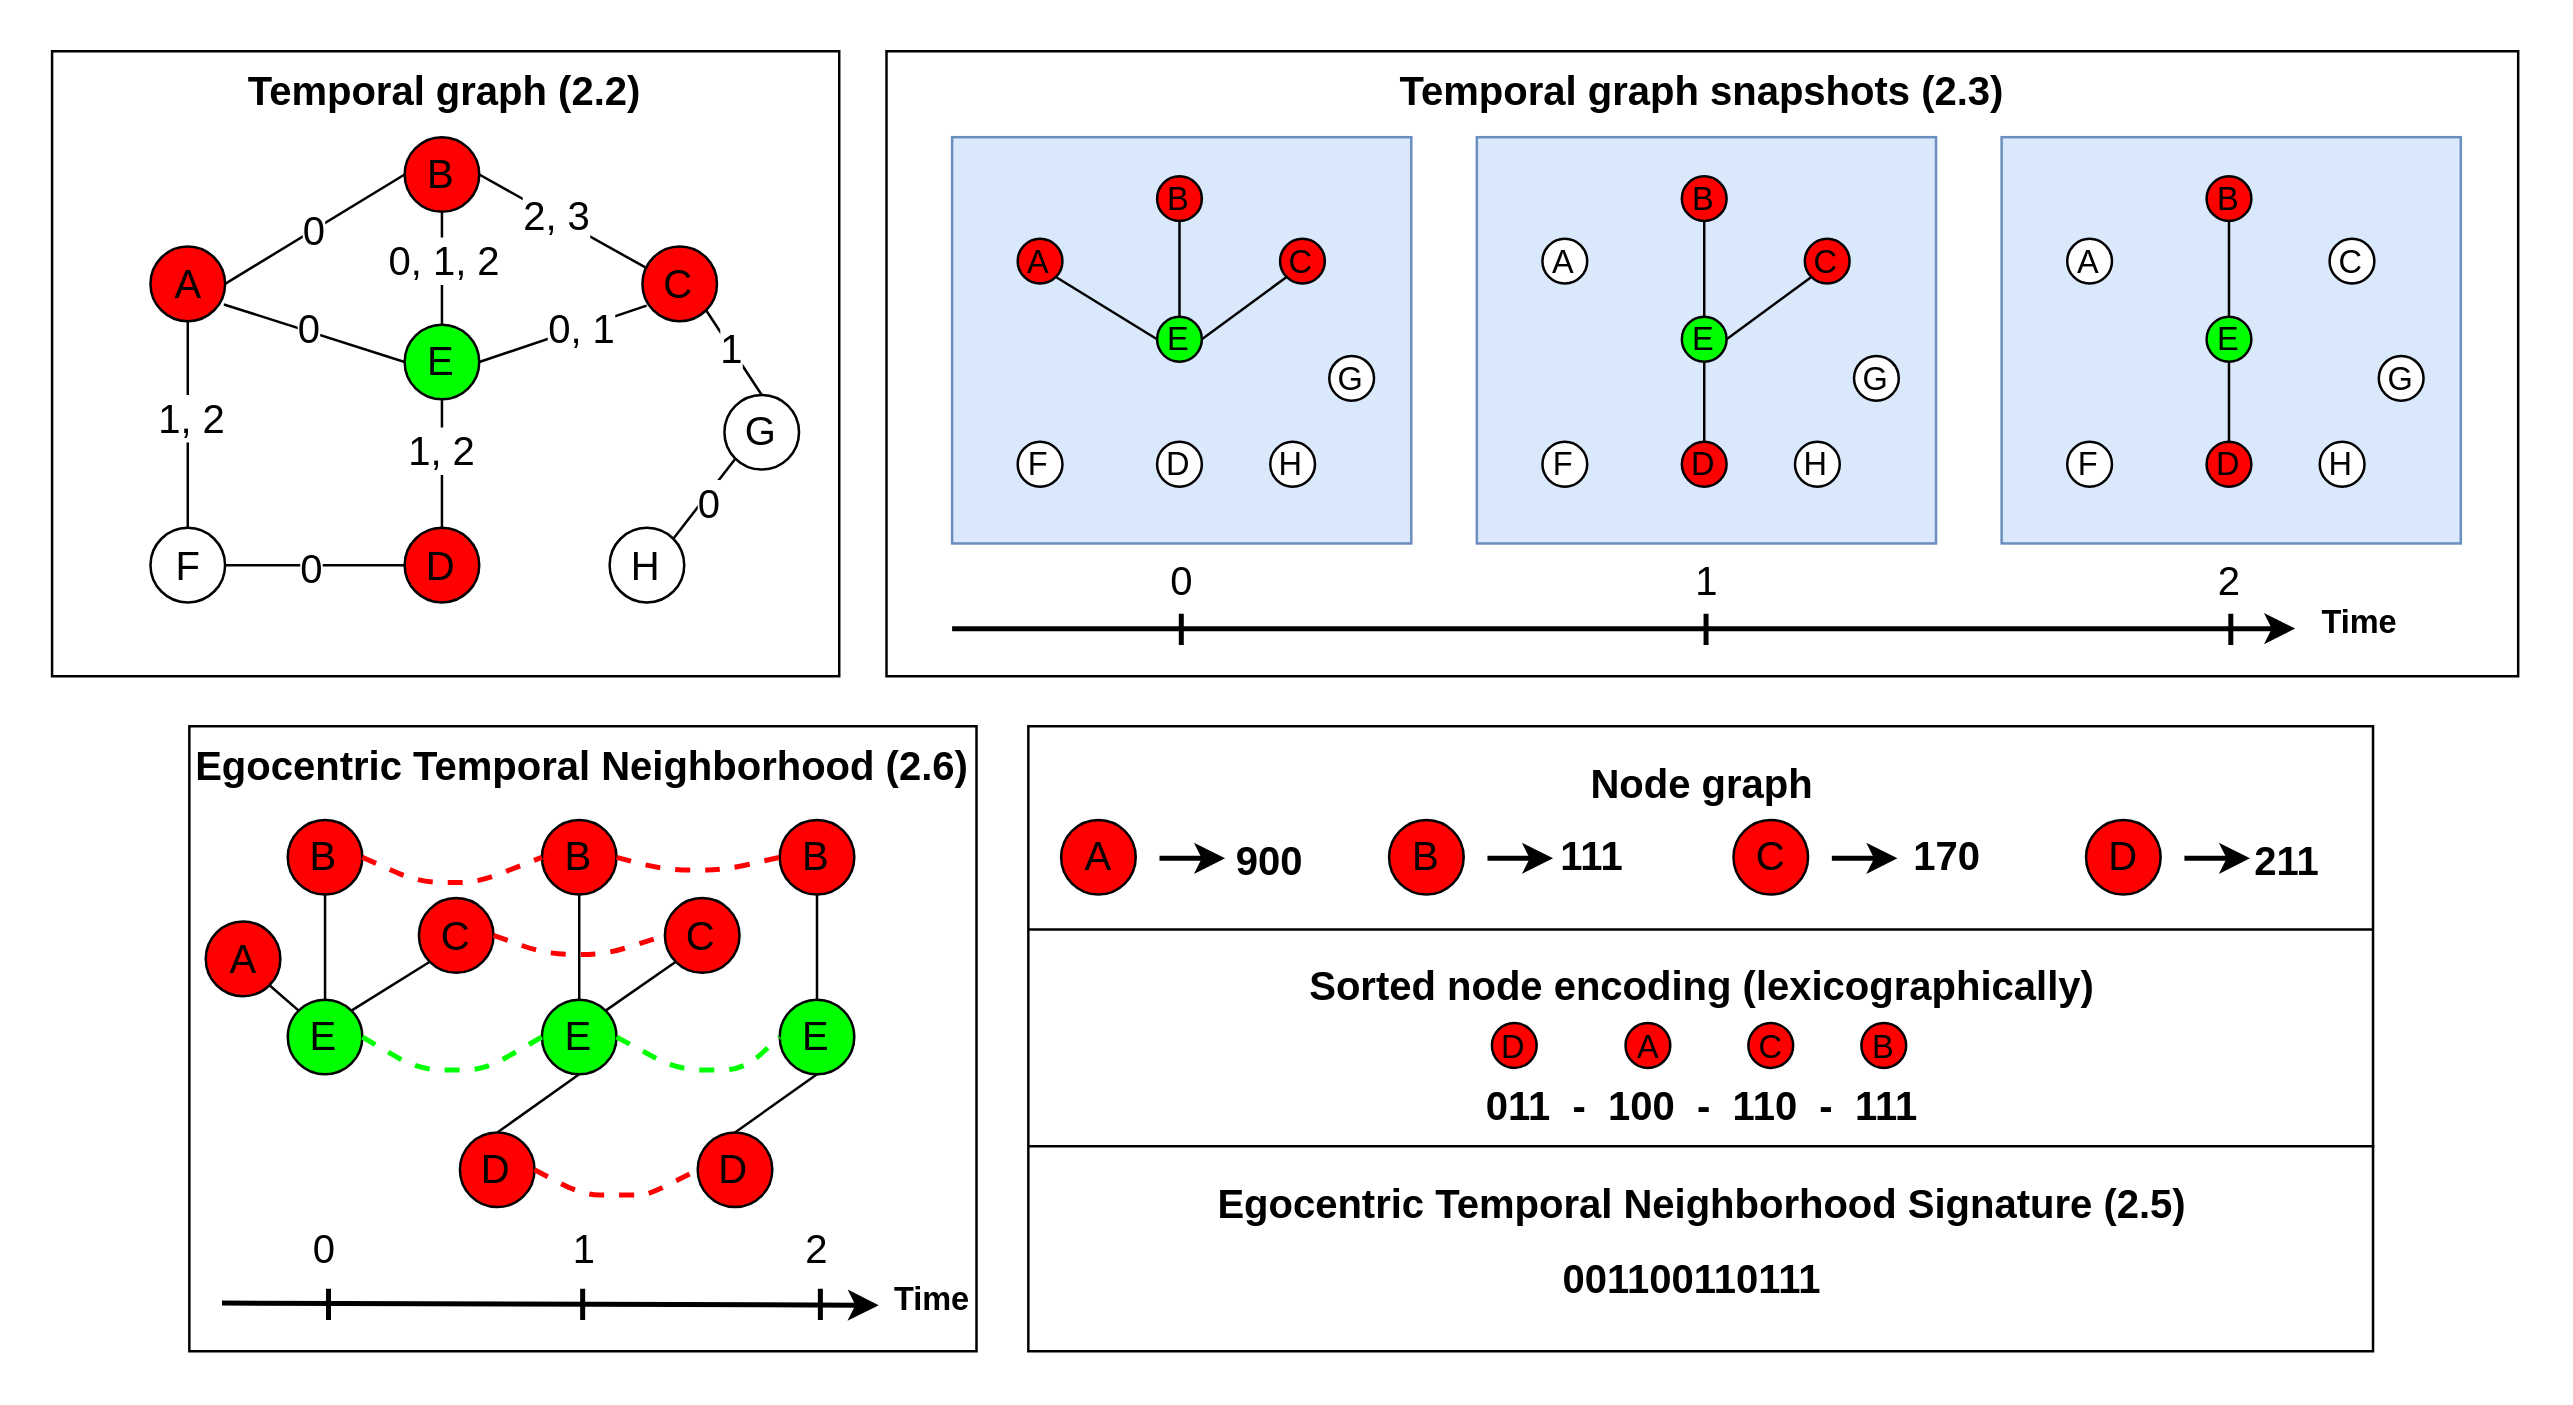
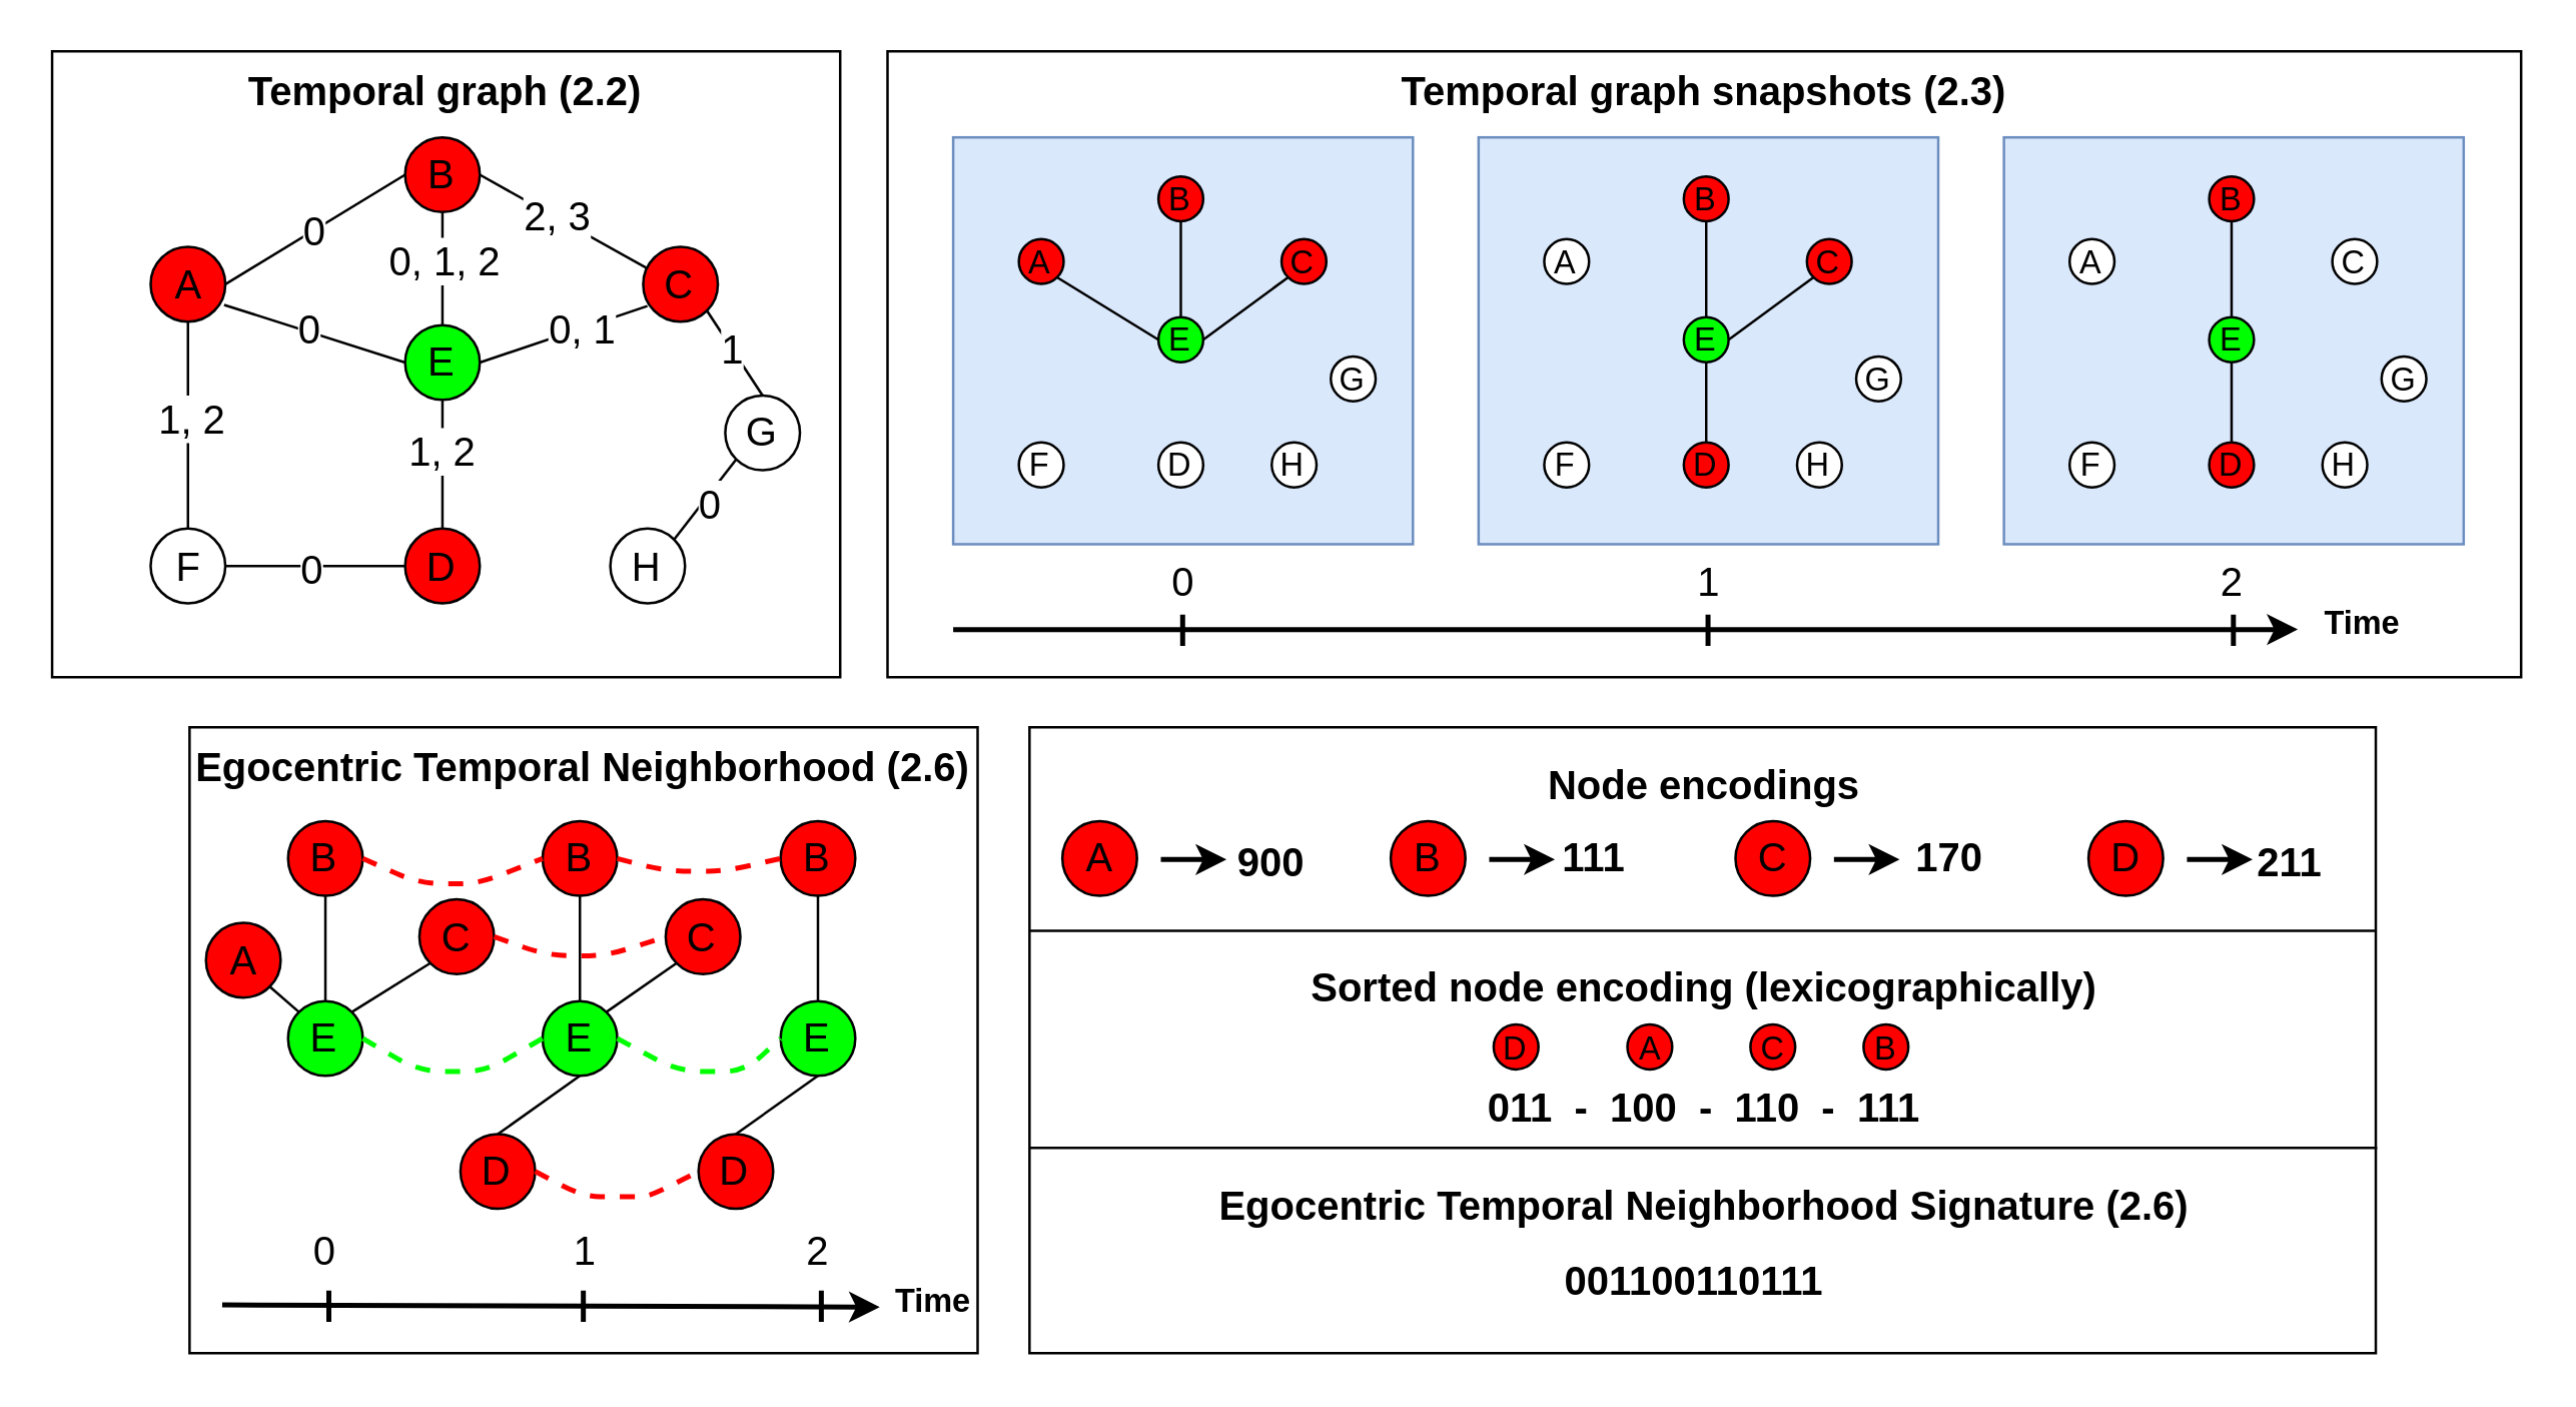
- <mxCell id="111" value="&lt;font style=&quot;font-size: 16px;&quot;&gt;&lt;b&gt;Node graph&lt;/b&gt;&lt;/font&gt;" style="text;html=1;align=center;verticalAlign=middle;resizable=0;points=[];autosize=1;strokeColor=none;fillColor=none;fontSize=13;" vertex="1" parent="1"><mxGeometry x="604.663" y="297.5" width="150" height="30" as="geometry" /></mxCell>
+ <mxCell id="111" value="&lt;font style=&quot;font-size: 16px;&quot;&gt;&lt;b&gt;Node encodings&lt;/b&gt;&lt;/font&gt;" style="text;html=1;align=center;verticalAlign=middle;resizable=0;points=[];autosize=1;strokeColor=none;fillColor=none;fontSize=13;" vertex="1" parent="1"><mxGeometry x="604.663" y="297.5" width="150" height="30" as="geometry" /></mxCell>
- <mxCell id="112" value="&lt;font style=&quot;font-size: 16px;&quot;&gt;&lt;b&gt;Egocentric Temporal Neighborhood Signature (2.5)&lt;/b&gt;&lt;/font&gt;" style="text;html=1;align=center;verticalAlign=middle;resizable=0;points=[];autosize=1;strokeColor=none;fillColor=none;fontSize=13;" vertex="1" parent="1"><mxGeometry x="474.674" y="466.25" width="410" height="30" as="geometry" /></mxCell>
+ <mxCell id="112" value="&lt;font style=&quot;font-size: 16px;&quot;&gt;&lt;b&gt;Egocentric Temporal Neighborhood Signature (2.6)&lt;/b&gt;&lt;/font&gt;" style="text;html=1;align=center;verticalAlign=middle;resizable=0;points=[];autosize=1;strokeColor=none;fillColor=none;fontSize=13;" vertex="1" parent="1"><mxGeometry x="474.674" y="466.25" width="410" height="30" as="geometry" /></mxCell>
